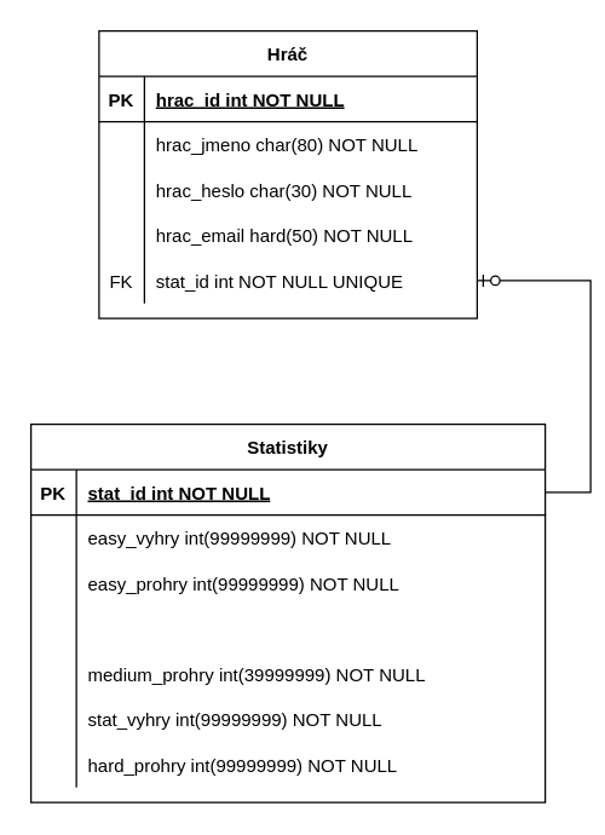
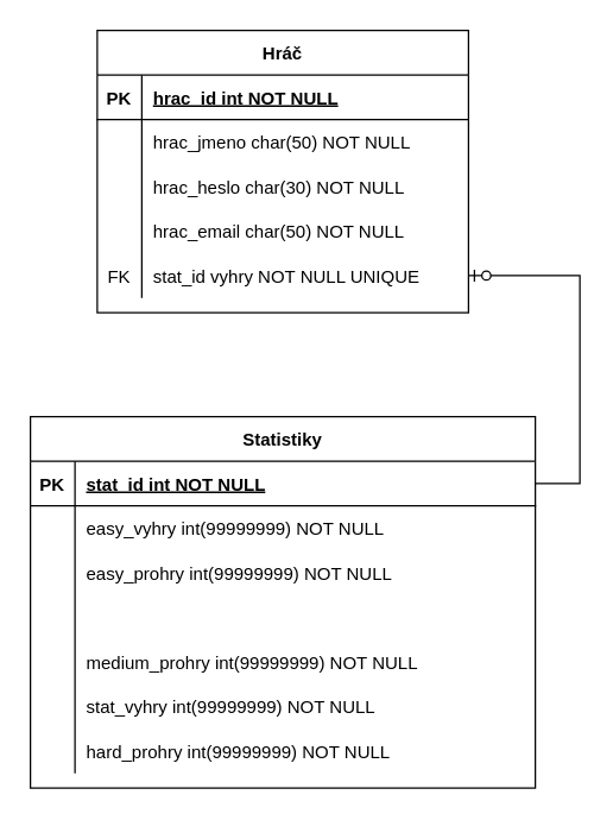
- <mxCell id="8" value="hrac_jmeno char(80) NOT NULL" style="shape=partialRectangle;overflow=hidden;connectable=0;fillColor=none;top=0;left=0;bottom=0;right=0;align=left;spacingLeft=6;" parent="6" vertex="1"><mxGeometry x="30" width="220" height="30" as="geometry"><mxRectangle width="220" height="30" as="alternateBounds" /></mxGeometry></mxCell>
+ <mxCell id="8" value="hrac_jmeno char(50) NOT NULL" style="shape=partialRectangle;overflow=hidden;connectable=0;fillColor=none;top=0;left=0;bottom=0;right=0;align=left;spacingLeft=6;" parent="6" vertex="1"><mxGeometry x="30" width="220" height="30" as="geometry"><mxRectangle width="220" height="30" as="alternateBounds" /></mxGeometry></mxCell>
- <mxCell id="14" value="hrac_email hard(50) NOT NULL" style="shape=partialRectangle;overflow=hidden;connectable=0;fillColor=none;top=0;left=0;bottom=0;right=0;align=left;spacingLeft=6;" parent="12" vertex="1"><mxGeometry x="30" width="220" height="30" as="geometry"><mxRectangle width="220" height="30" as="alternateBounds" /></mxGeometry></mxCell>
+ <mxCell id="14" value="hrac_email char(50) NOT NULL" style="shape=partialRectangle;overflow=hidden;connectable=0;fillColor=none;top=0;left=0;bottom=0;right=0;align=left;spacingLeft=6;" parent="12" vertex="1"><mxGeometry x="30" width="220" height="30" as="geometry"><mxRectangle width="220" height="30" as="alternateBounds" /></mxGeometry></mxCell>
- <mxCell id="17" value="stat_id int NOT NULL UNIQUE" style="shape=partialRectangle;overflow=hidden;connectable=0;fillColor=none;top=0;left=0;bottom=0;right=0;align=left;spacingLeft=6;" parent="15" vertex="1"><mxGeometry x="30" width="220" height="30" as="geometry"><mxRectangle width="220" height="30" as="alternateBounds" /></mxGeometry></mxCell>
+ <mxCell id="17" value="stat_id vyhry NOT NULL UNIQUE" style="shape=partialRectangle;overflow=hidden;connectable=0;fillColor=none;top=0;left=0;bottom=0;right=0;align=left;spacingLeft=6;" parent="15" vertex="1"><mxGeometry x="30" width="220" height="30" as="geometry"><mxRectangle width="220" height="30" as="alternateBounds" /></mxGeometry></mxCell>
- <mxCell id="32" value="medium_prohry int(39999999) NOT NULL" style="shape=partialRectangle;overflow=hidden;connectable=0;fillColor=none;top=0;left=0;bottom=0;right=0;align=left;spacingLeft=6;" vertex="1" parent="30"><mxGeometry x="30" width="310" height="30" as="geometry"><mxRectangle width="310" height="30" as="alternateBounds" /></mxGeometry></mxCell>
+ <mxCell id="32" value="medium_prohry int(99999999) NOT NULL" style="shape=partialRectangle;overflow=hidden;connectable=0;fillColor=none;top=0;left=0;bottom=0;right=0;align=left;spacingLeft=6;" vertex="1" parent="30"><mxGeometry x="30" width="310" height="30" as="geometry"><mxRectangle width="310" height="30" as="alternateBounds" /></mxGeometry></mxCell>
